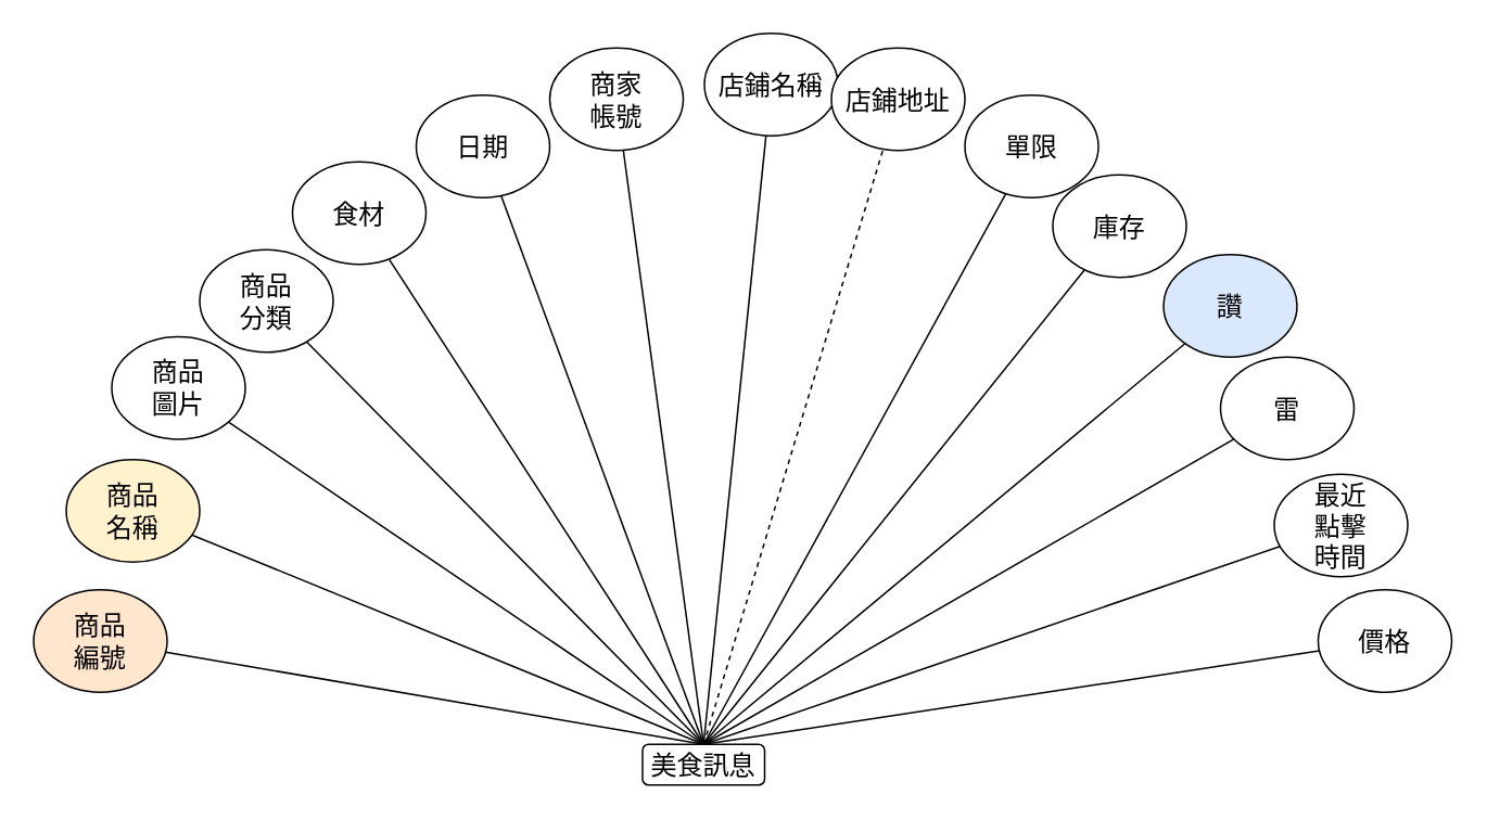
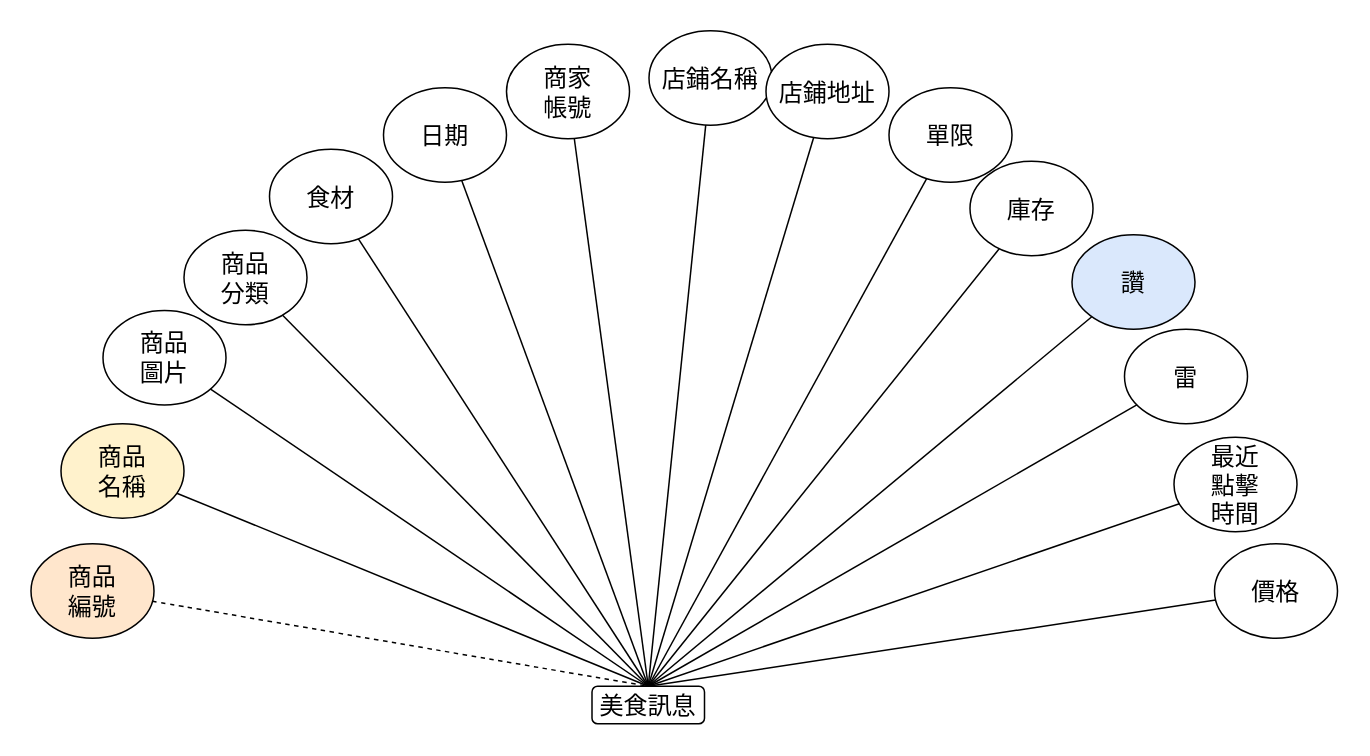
- <mxCell id="18" value="" style="endArrow=none;html=1;rounded=0;fontSize=12;startSize=8;endSize=8;curved=1;exitX=0.5;exitY=0;exitDx=0;exitDy=0;dashed=1;" parent="1" source="2" target="9" edge="1"><mxGeometry width="50" height="50" relative="1" as="geometry"><mxPoint x="435" y="201" as="sourcePoint" /><mxPoint x="485" y="151" as="targetPoint" /></mxGeometry></mxCell>
+ <mxCell id="18" value="" style="endArrow=none;html=1;rounded=0;fontSize=12;startSize=8;endSize=8;curved=1;exitX=0.5;exitY=0;exitDx=0;exitDy=0;" parent="1" source="2" target="9" edge="1"><mxGeometry width="50" height="50" relative="1" as="geometry"><mxPoint x="435" y="201" as="sourcePoint" /><mxPoint x="485" y="151" as="targetPoint" /></mxGeometry></mxCell>
- <mxCell id="30" value="" style="endArrow=none;html=1;rounded=0;fontSize=12;startSize=8;endSize=8;curved=1;entryX=0.5;entryY=0;entryDx=0;entryDy=0;" parent="1" source="25" target="2" edge="1"><mxGeometry width="50" height="50" relative="1" as="geometry"><mxPoint x="477" y="352" as="sourcePoint" /><mxPoint x="527" y="302" as="targetPoint" /></mxGeometry></mxCell>
+ <mxCell id="30" value="" style="endArrow=none;html=1;rounded=0;fontSize=12;startSize=8;endSize=8;curved=1;entryX=0.5;entryY=0;entryDx=0;entryDy=0;dashed=1;" parent="1" source="25" target="2" edge="1"><mxGeometry width="50" height="50" relative="1" as="geometry"><mxPoint x="477" y="352" as="sourcePoint" /><mxPoint x="527" y="302" as="targetPoint" /></mxGeometry></mxCell>
